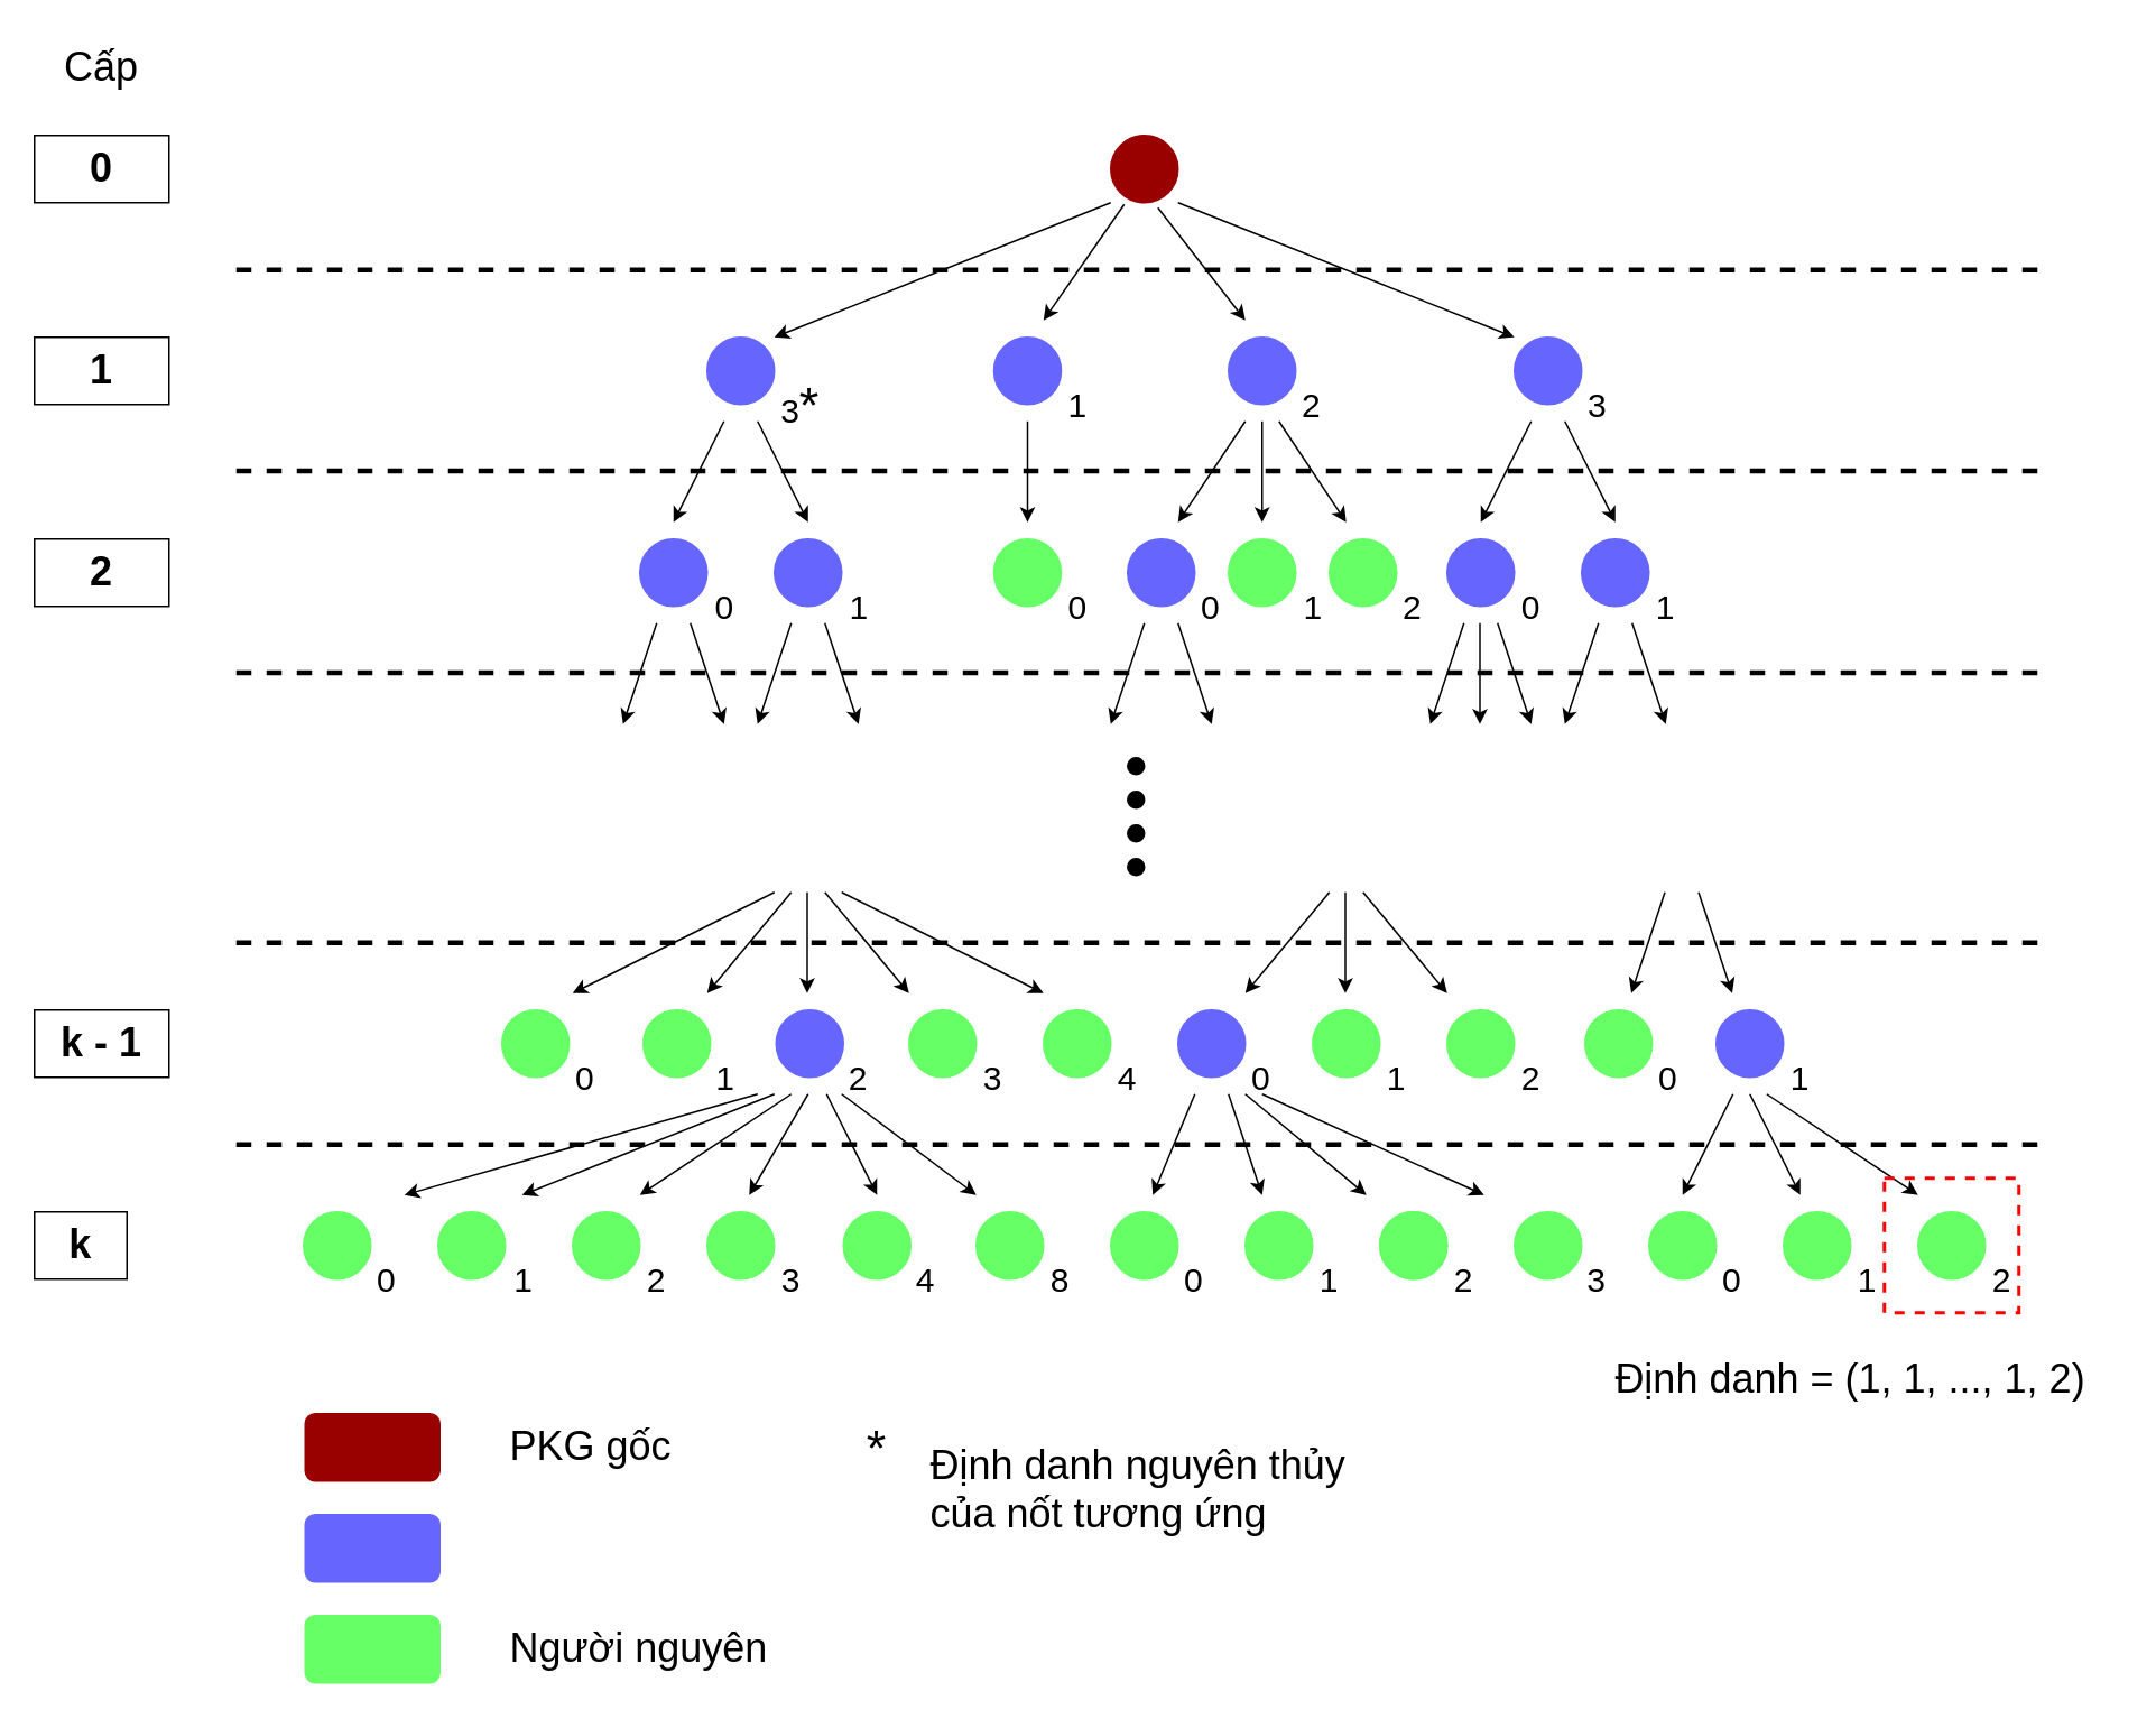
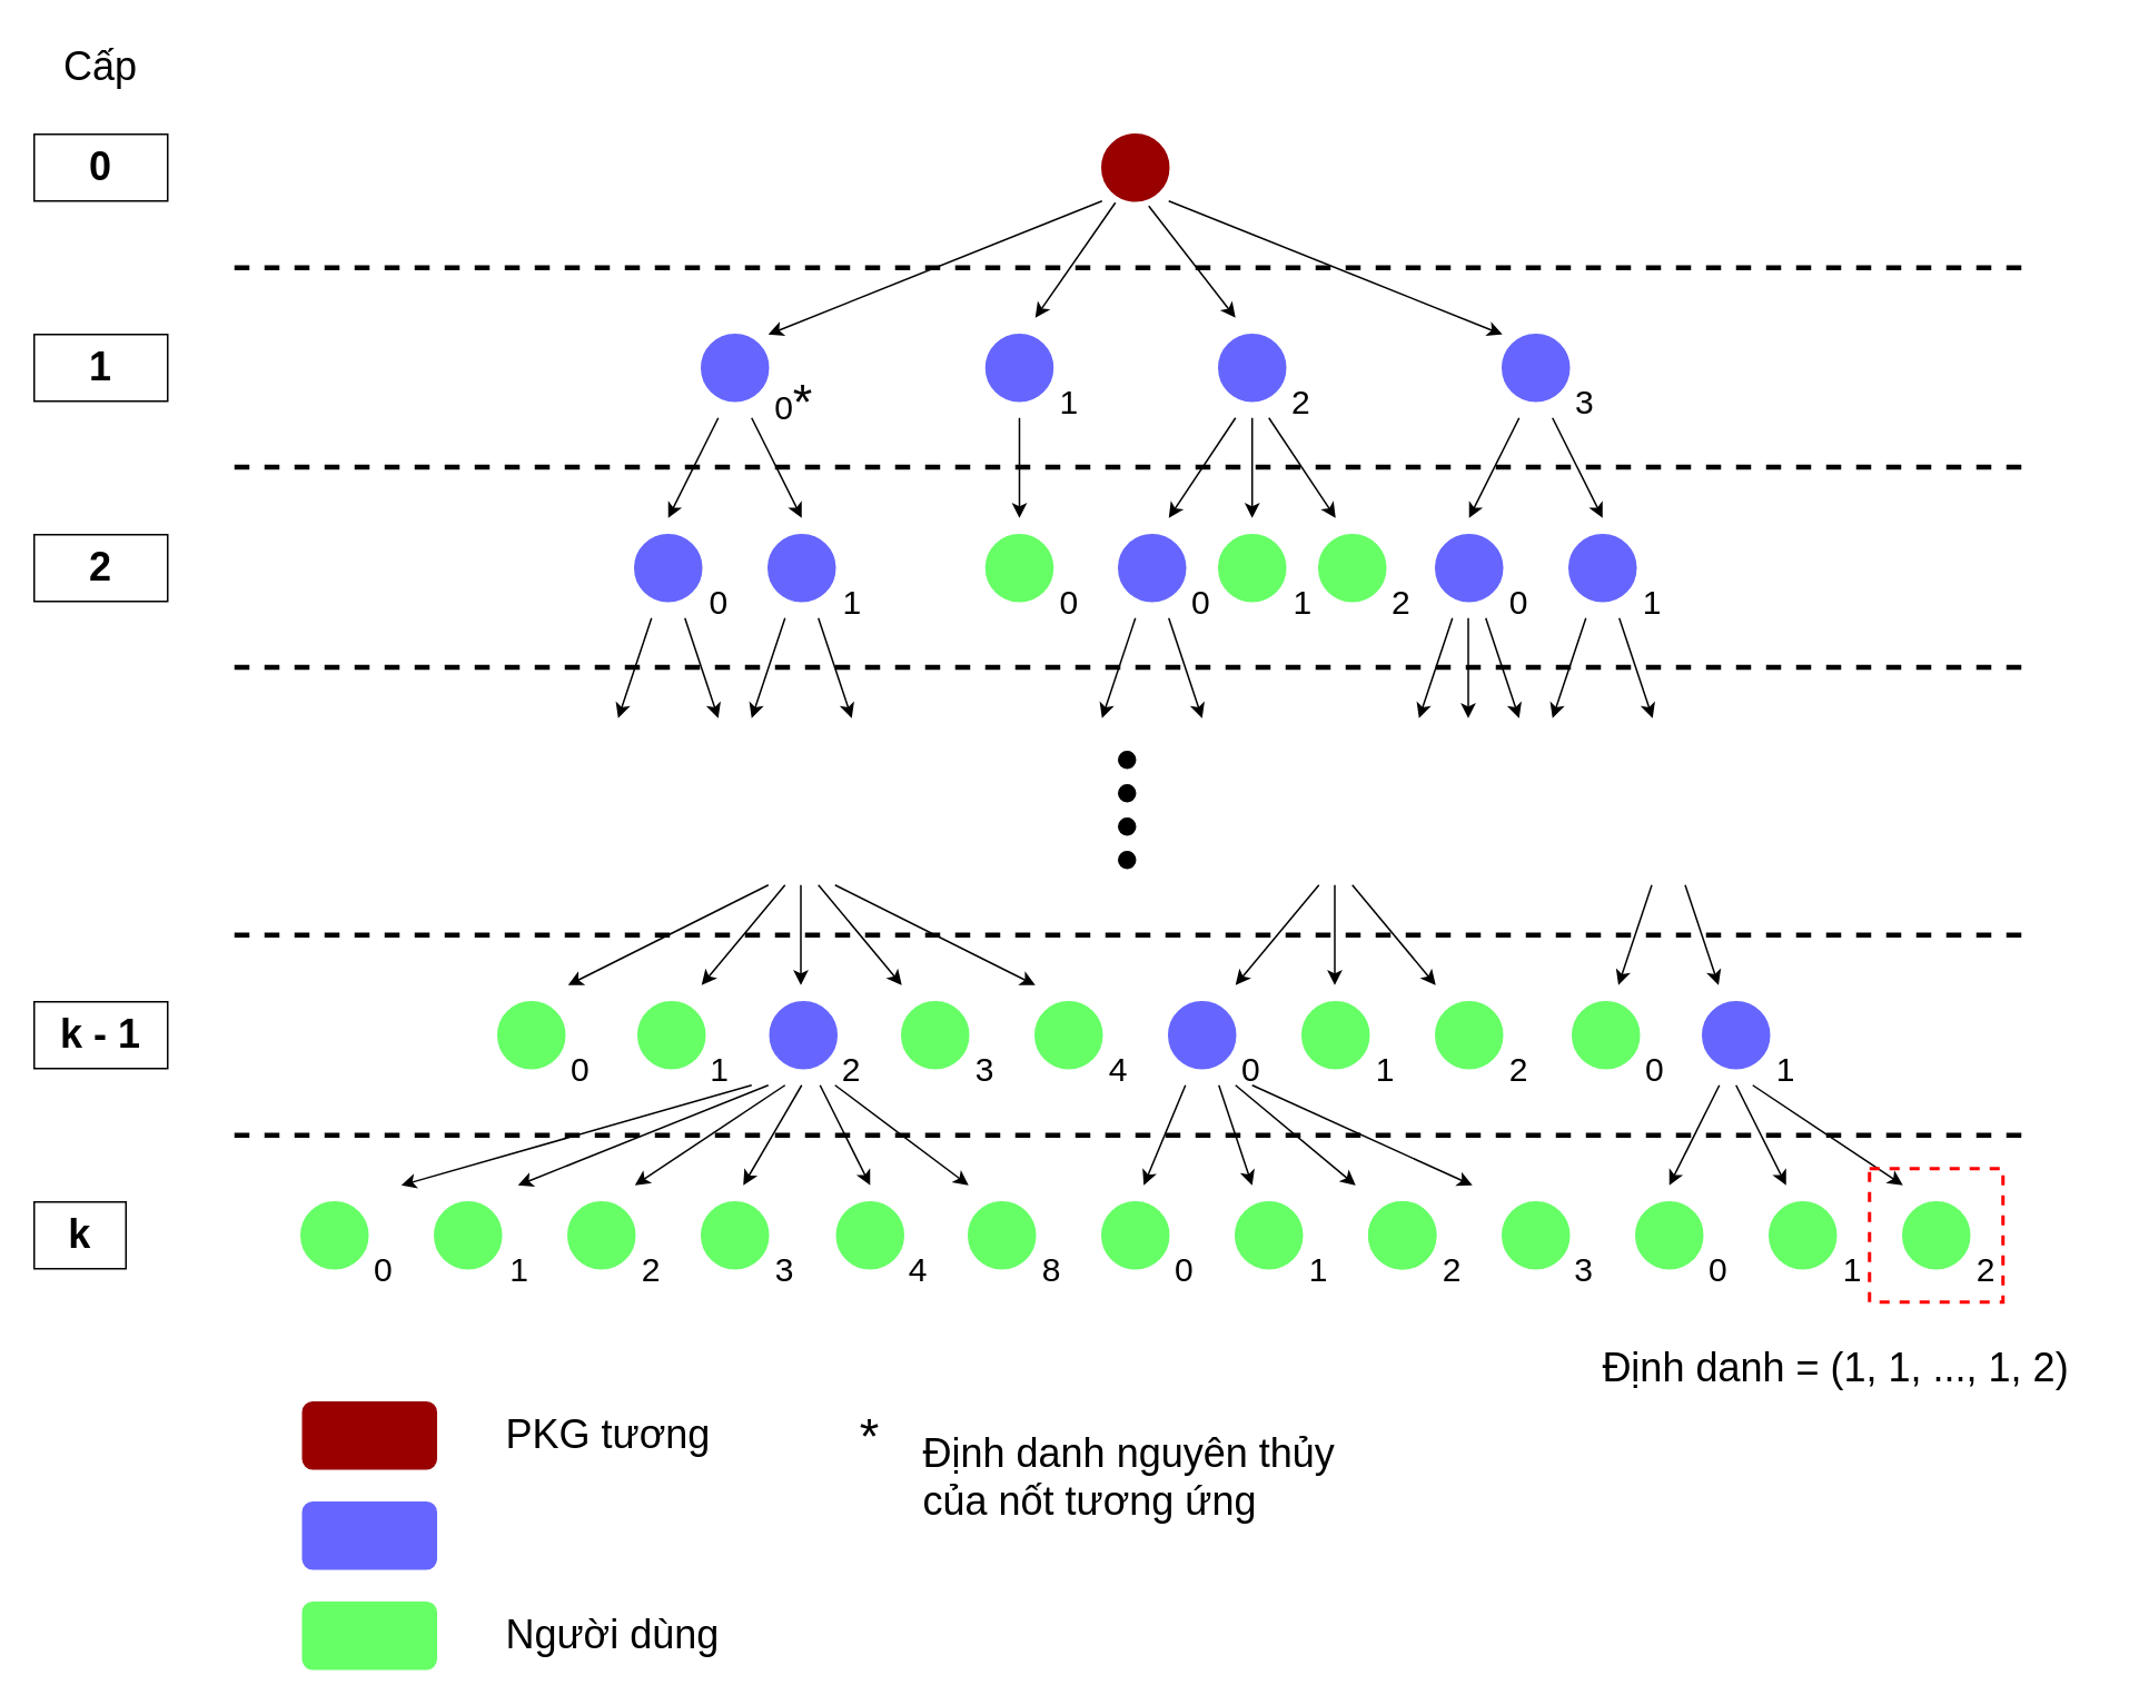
- <mxCell id="95" value="3&lt;font style=&quot;font-size: 30px&quot;&gt;*&lt;/font&gt;" style="text;html=1;strokeColor=none;fillColor=none;align=center;verticalAlign=middle;whiteSpace=wrap;rounded=0;fontFamily=Helvetica;fontSize=20;" parent="1" vertex="1"><mxGeometry x="461" y="220" width="29" height="40" as="geometry" /></mxCell>
+ <mxCell id="95" value="0&lt;font style=&quot;font-size: 30px&quot;&gt;*&lt;/font&gt;" style="text;html=1;strokeColor=none;fillColor=none;align=center;verticalAlign=middle;whiteSpace=wrap;rounded=0;fontFamily=Helvetica;fontSize=20;" parent="1" vertex="1"><mxGeometry x="461" y="220" width="29" height="40" as="geometry" /></mxCell>
- <mxCell id="93" value="PKG gốc" style="text;html=1;strokeColor=none;fillColor=none;align=left;verticalAlign=middle;whiteSpace=wrap;rounded=0;fontFamily=Helvetica;fontSize=24;" parent="1" vertex="1"><mxGeometry x="301" y="840" width="200" height="40" as="geometry" /></mxCell>
+ <mxCell id="93" value="PKG tương" style="text;html=1;strokeColor=none;fillColor=none;align=left;verticalAlign=middle;whiteSpace=wrap;rounded=0;fontFamily=Helvetica;fontSize=24;" parent="1" vertex="1"><mxGeometry x="301" y="840" width="200" height="40" as="geometry" /></mxCell>
- <mxCell id="94" value="Người nguyên" style="text;html=1;strokeColor=none;fillColor=none;align=left;verticalAlign=middle;whiteSpace=wrap;rounded=0;fontFamily=Helvetica;fontSize=24;" parent="1" vertex="1"><mxGeometry x="301" y="960" width="200" height="40" as="geometry" /></mxCell>
+ <mxCell id="94" value="Người dùng" style="text;html=1;strokeColor=none;fillColor=none;align=left;verticalAlign=middle;whiteSpace=wrap;rounded=0;fontFamily=Helvetica;fontSize=24;" parent="1" vertex="1"><mxGeometry x="301" y="960" width="200" height="40" as="geometry" /></mxCell>
